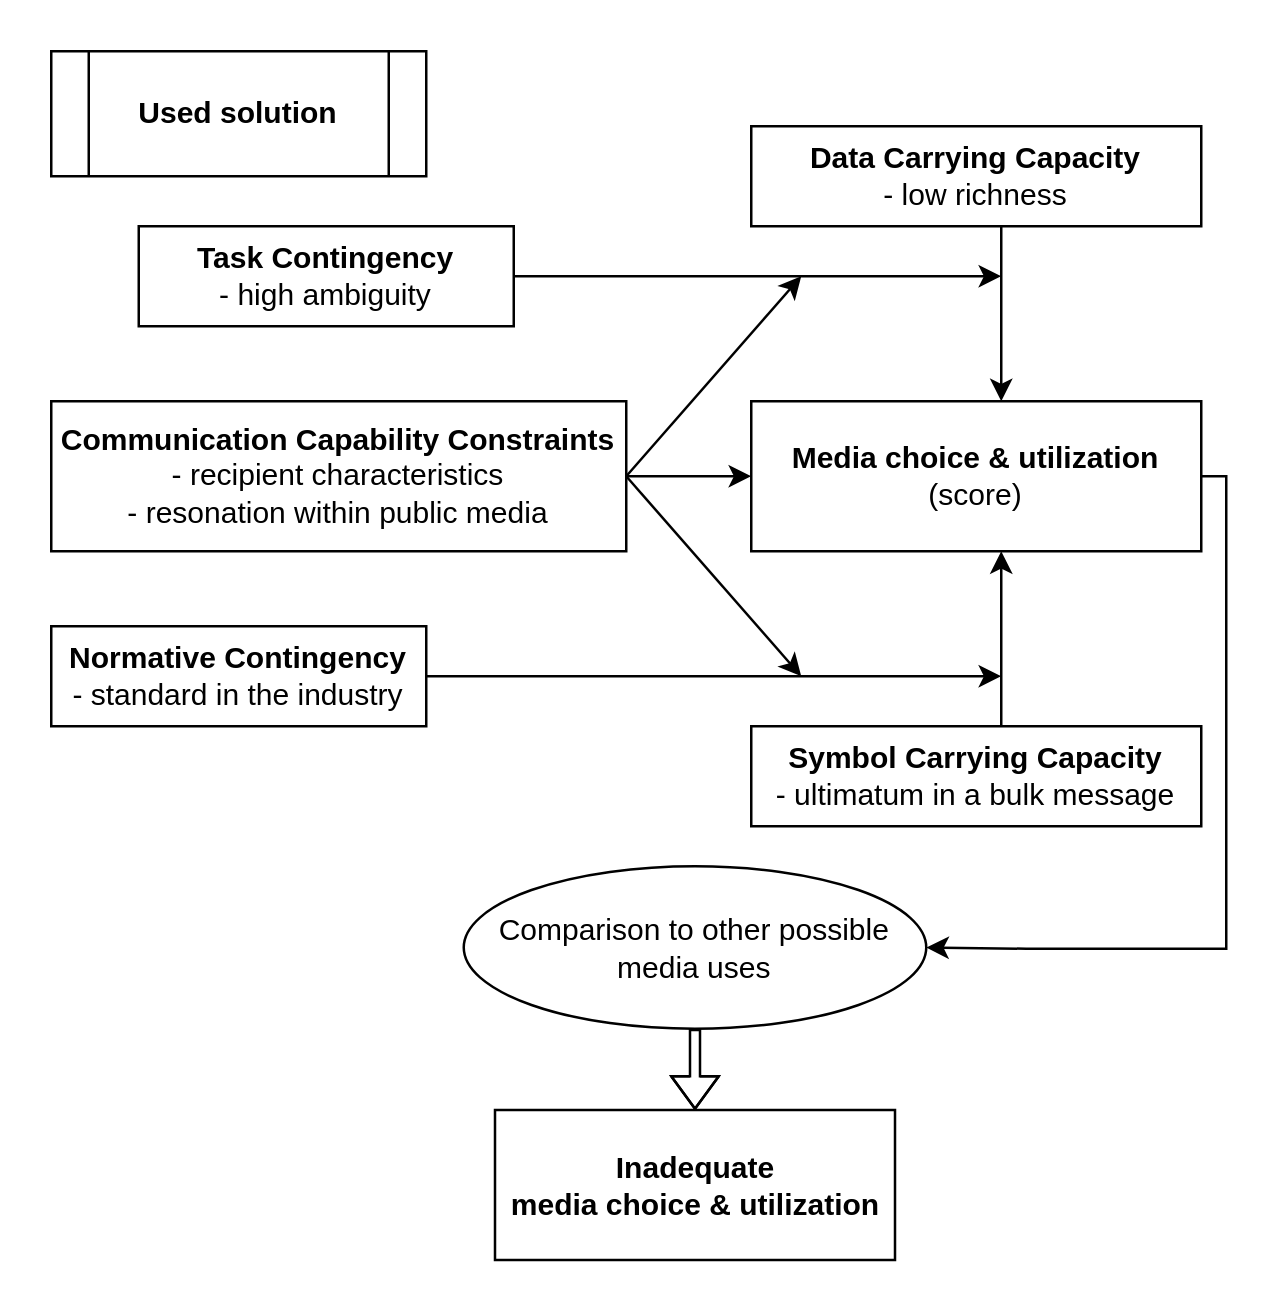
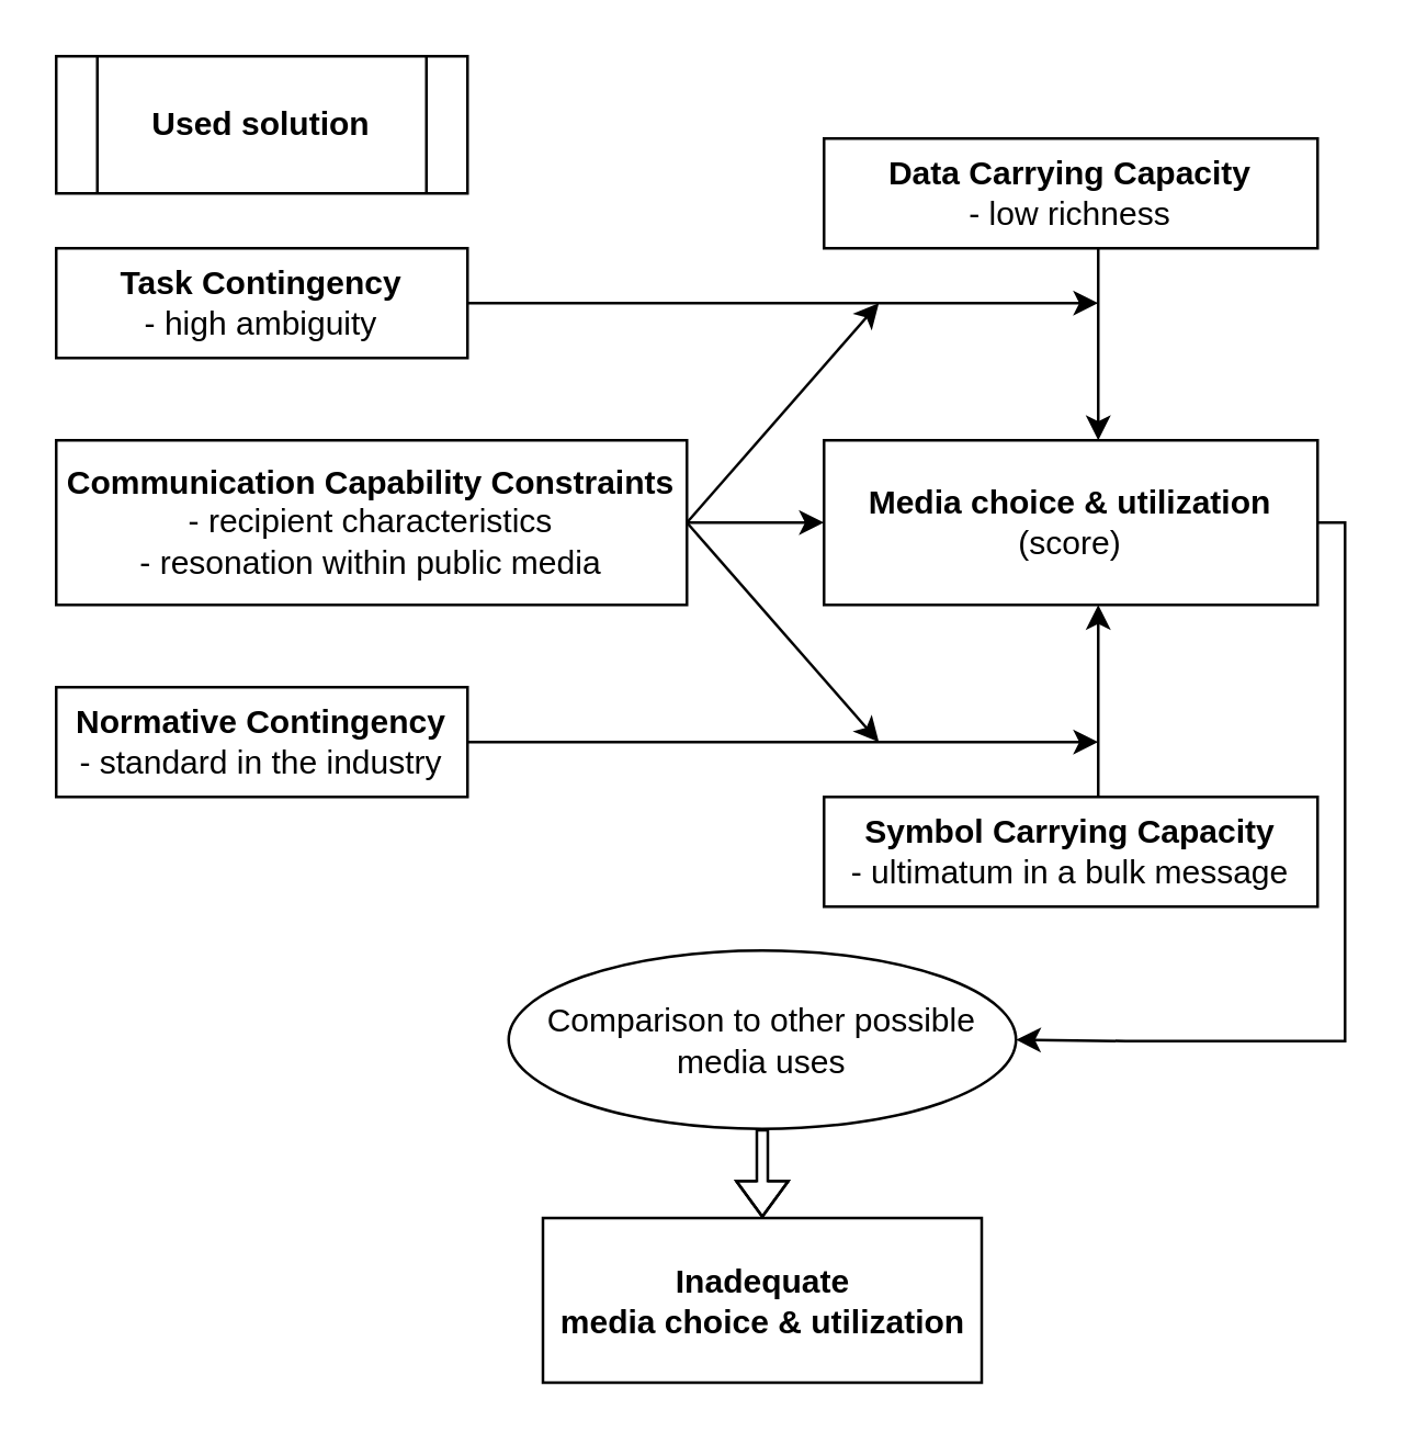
- <mxCell id="3" value="&lt;div&gt;&lt;b&gt;Task Contingency&lt;/b&gt;&lt;/div&gt;&lt;div&gt;- high ambiguity&lt;br&gt;&lt;b&gt;&lt;/b&gt;&lt;/div&gt;" style="rounded=0;whiteSpace=wrap;html=1;" parent="1" vertex="1"><mxGeometry x="55" y="90" width="150" height="40" as="geometry" /></mxCell>
+ <mxCell id="3" value="&lt;div&gt;&lt;b&gt;Task Contingency&lt;/b&gt;&lt;/div&gt;&lt;div&gt;- high ambiguity&lt;br&gt;&lt;b&gt;&lt;/b&gt;&lt;/div&gt;" style="rounded=0;whiteSpace=wrap;html=1;" parent="1" vertex="1"><mxGeometry x="20" y="90" width="150" height="40" as="geometry" /></mxCell>
